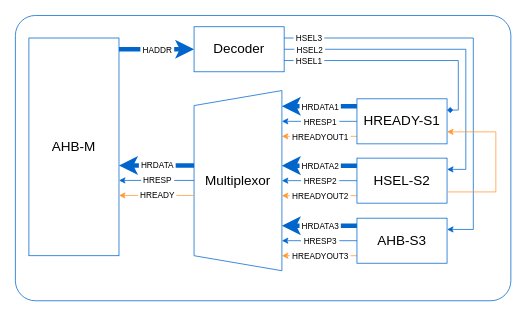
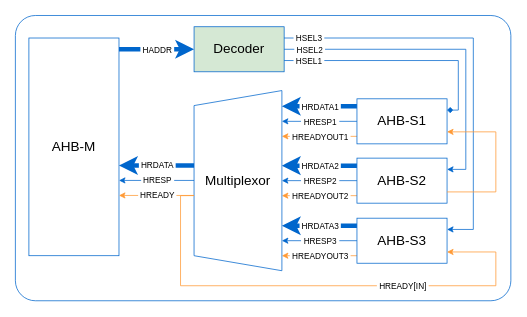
- <mxCell id="4" value="&lt;font style=&quot;font-size: 18px;&quot;&gt;Decoder&lt;/font&gt;" style="rounded=0;whiteSpace=wrap;html=1;strokeColor=#0066CC;" parent="1" vertex="1"><mxGeometry x="258" y="35" width="120" height="60" as="geometry" /></mxCell>
+ <mxCell id="4" value="&lt;font style=&quot;font-size: 18px;&quot;&gt;Decoder&lt;/font&gt;" style="rounded=0;whiteSpace=wrap;html=1;strokeColor=#0066CC;fillColor=#d5e8d4;" parent="1" vertex="1"><mxGeometry x="258" y="35" width="120" height="60" as="geometry" /></mxCell>
- <mxCell id="32" value="&lt;font style=&quot;font-size: 18px;&quot;&gt;HREADY-S1&lt;/font&gt;" style="rounded=0;whiteSpace=wrap;html=1;strokeColor=#0066CC;" vertex="1" parent="1"><mxGeometry x="475" y="131" width="120" height="60" as="geometry" /></mxCell>
+ <mxCell id="32" value="&lt;font style=&quot;font-size: 18px;&quot;&gt;AHB-S1&lt;/font&gt;" style="rounded=0;whiteSpace=wrap;html=1;strokeColor=#0066CC;" vertex="1" parent="1"><mxGeometry x="475" y="131" width="120" height="60" as="geometry" /></mxCell>
- <mxCell id="33" value="&lt;font style=&quot;font-size: 18px;&quot;&gt;HSEL-S2&lt;/font&gt;" style="rounded=0;whiteSpace=wrap;html=1;strokeColor=#0066CC;" vertex="1" parent="1"><mxGeometry x="475" y="210" width="120" height="60" as="geometry" /></mxCell>
+ <mxCell id="33" value="&lt;font style=&quot;font-size: 18px;&quot;&gt;AHB-S2&lt;/font&gt;" style="rounded=0;whiteSpace=wrap;html=1;strokeColor=#0066CC;" vertex="1" parent="1"><mxGeometry x="475" y="210" width="120" height="60" as="geometry" /></mxCell>
+ <mxCell id="41" value="" style="endArrow=classic;html=1;rounded=0;entryX=1;entryY=0.75;entryDx=0;entryDy=0;strokeColor=#FF9933;exitX=0.583;exitY=-0.001;exitDx=0;exitDy=0;exitPerimeter=0;" edge="1" parent="1" source="25" target="34"><mxGeometry width="50" height="50" relative="1" as="geometry"><mxPoint x="260" y="260" as="sourcePoint" /><mxPoint x="500" y="140" as="targetPoint" /><Array as="points"><mxPoint x="240" y="260" /><mxPoint x="240" y="380" /><mxPoint x="660" y="380" /><mxPoint x="660" y="335" /></Array></mxGeometry></mxCell>
+ <mxCell id="42" value="&amp;nbsp;HREADY[IN]&amp;nbsp;" style="edgeLabel;html=1;align=center;verticalAlign=middle;resizable=0;points=[];" vertex="1" connectable="0" parent="41"><mxGeometry x="0.066" relative="1" as="geometry"><mxPoint x="77" as="offset" /></mxGeometry></mxCell>
